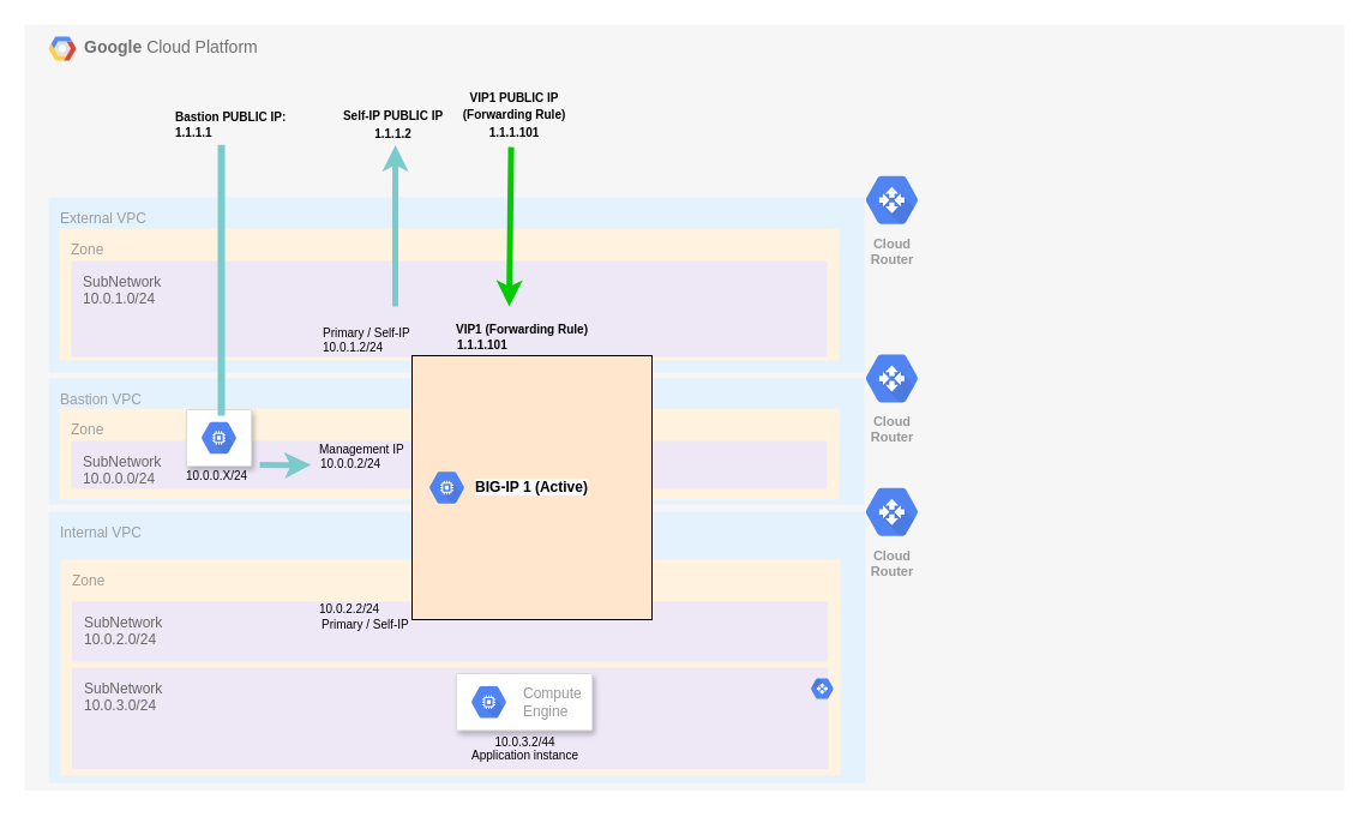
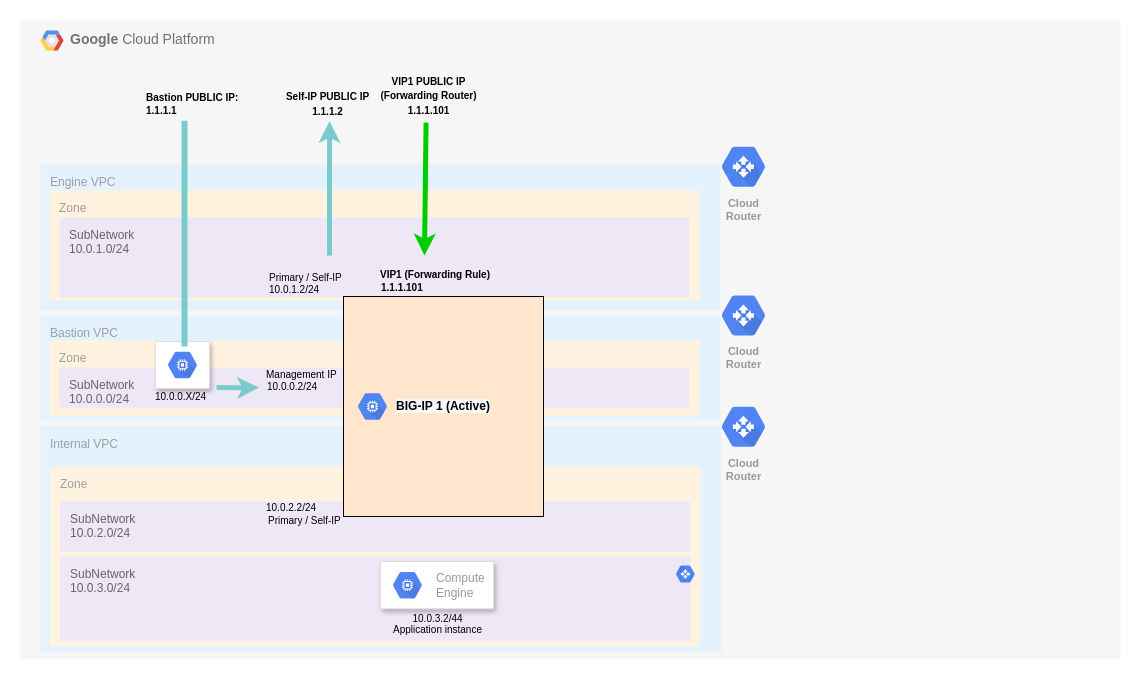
- <mxCell id="39" value="&lt;font style=&quot;font-size: 10px&quot;&gt;&lt;b&gt;VIP1 PUBLIC IP &lt;br&gt;(Forwarding Rule)&lt;br&gt;1.1.1.101&lt;/b&gt;&lt;br&gt;&lt;/font&gt;" style="text;html=1;align=center;verticalAlign=middle;resizable=0;points=[];autosize=1;" parent="1" vertex="1"><mxGeometry x="378.004" y="70.25" width="100" height="50" as="geometry" /></mxCell>
+ <mxCell id="39" value="&lt;font style=&quot;font-size: 10px&quot;&gt;&lt;b&gt;VIP1 PUBLIC IP &lt;br&gt;(Forwarding Router)&lt;br&gt;1.1.1.101&lt;/b&gt;&lt;br&gt;&lt;/font&gt;" style="text;html=1;align=center;verticalAlign=middle;resizable=0;points=[];autosize=1;" parent="1" vertex="1"><mxGeometry x="378.004" y="70.25" width="100" height="50" as="geometry" /></mxCell>
- <mxCell id="4" value="External VPC" style="points=[[0,0,0],[0.25,0,0],[0.5,0,0],[0.75,0,0],[1,0,0],[1,0.25,0],[1,0.5,0],[1,0.75,0],[1,1,0],[0.75,1,0],[0.5,1,0],[0.25,1,0],[0,1,0],[0,0.75,0],[0,0.5,0],[0,0.25,0]];rounded=1;absoluteArcSize=1;arcSize=2;html=1;strokeColor=none;gradientColor=none;shadow=0;dashed=0;fontSize=12;fontColor=#9E9E9E;align=left;verticalAlign=top;spacing=10;spacingTop=-4;fillColor=#E3F2FD;" parent="2" vertex="1"><mxGeometry x="20" y="144.03" width="680" height="145.97" as="geometry" /></mxCell>
+ <mxCell id="4" value="Engine VPC" style="points=[[0,0,0],[0.25,0,0],[0.5,0,0],[0.75,0,0],[1,0,0],[1,0.25,0],[1,0.5,0],[1,0.75,0],[1,1,0],[0.75,1,0],[0.5,1,0],[0.25,1,0],[0,1,0],[0,0.75,0],[0,0.5,0],[0,0.25,0]];rounded=1;absoluteArcSize=1;arcSize=2;html=1;strokeColor=none;gradientColor=none;shadow=0;dashed=0;fontSize=12;fontColor=#9E9E9E;align=left;verticalAlign=top;spacing=10;spacingTop=-4;fillColor=#E3F2FD;" parent="2" vertex="1"><mxGeometry x="20" y="144.03" width="680" height="145.97" as="geometry" /></mxCell>
